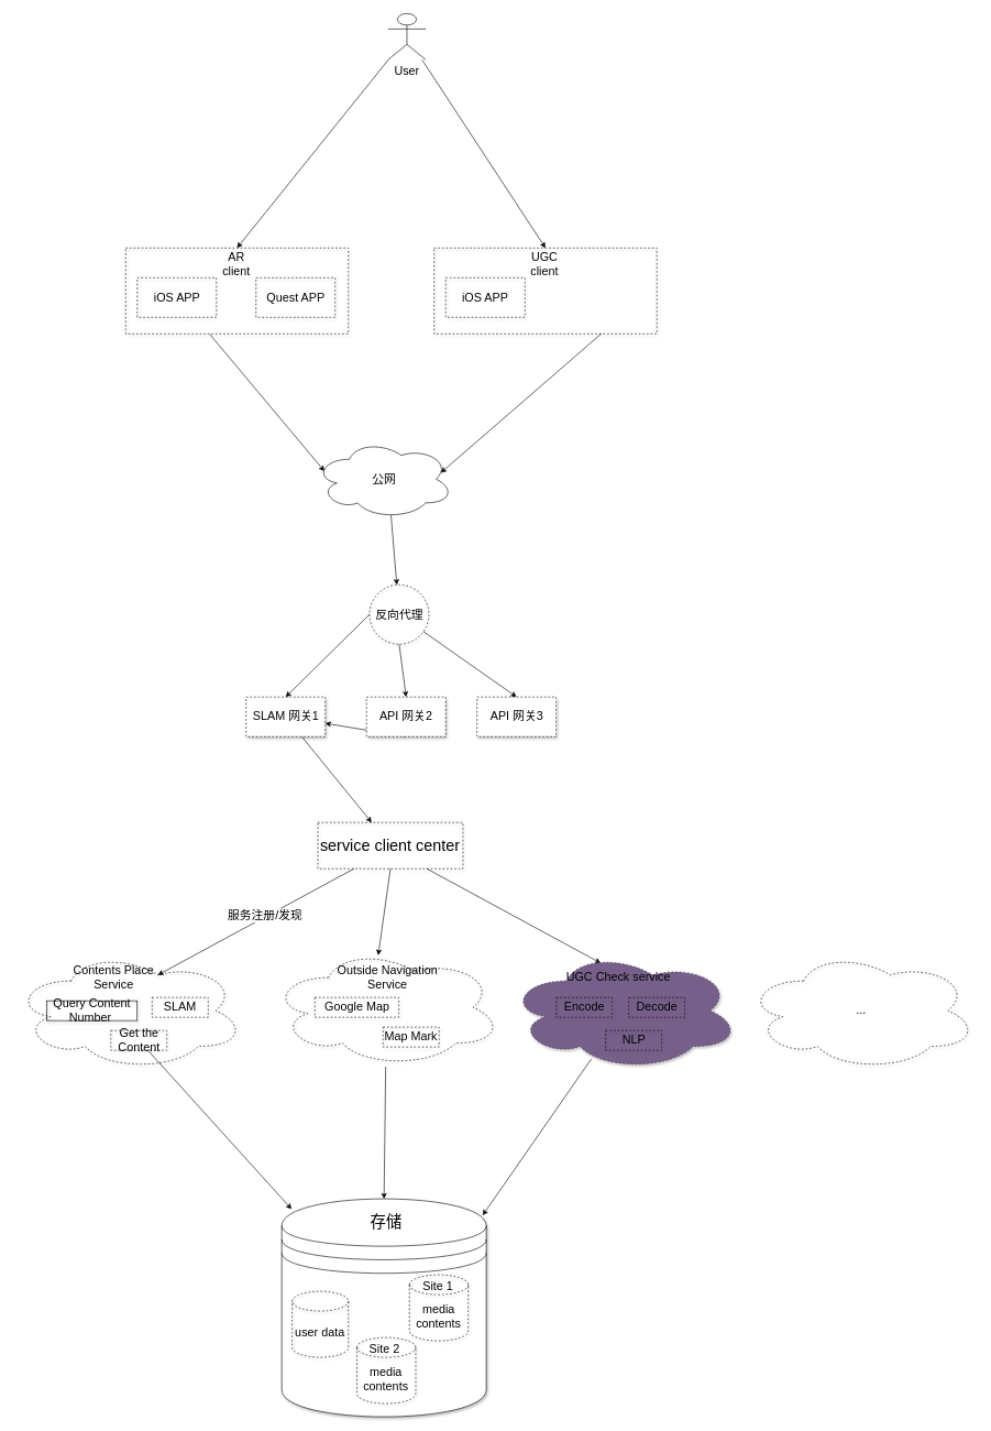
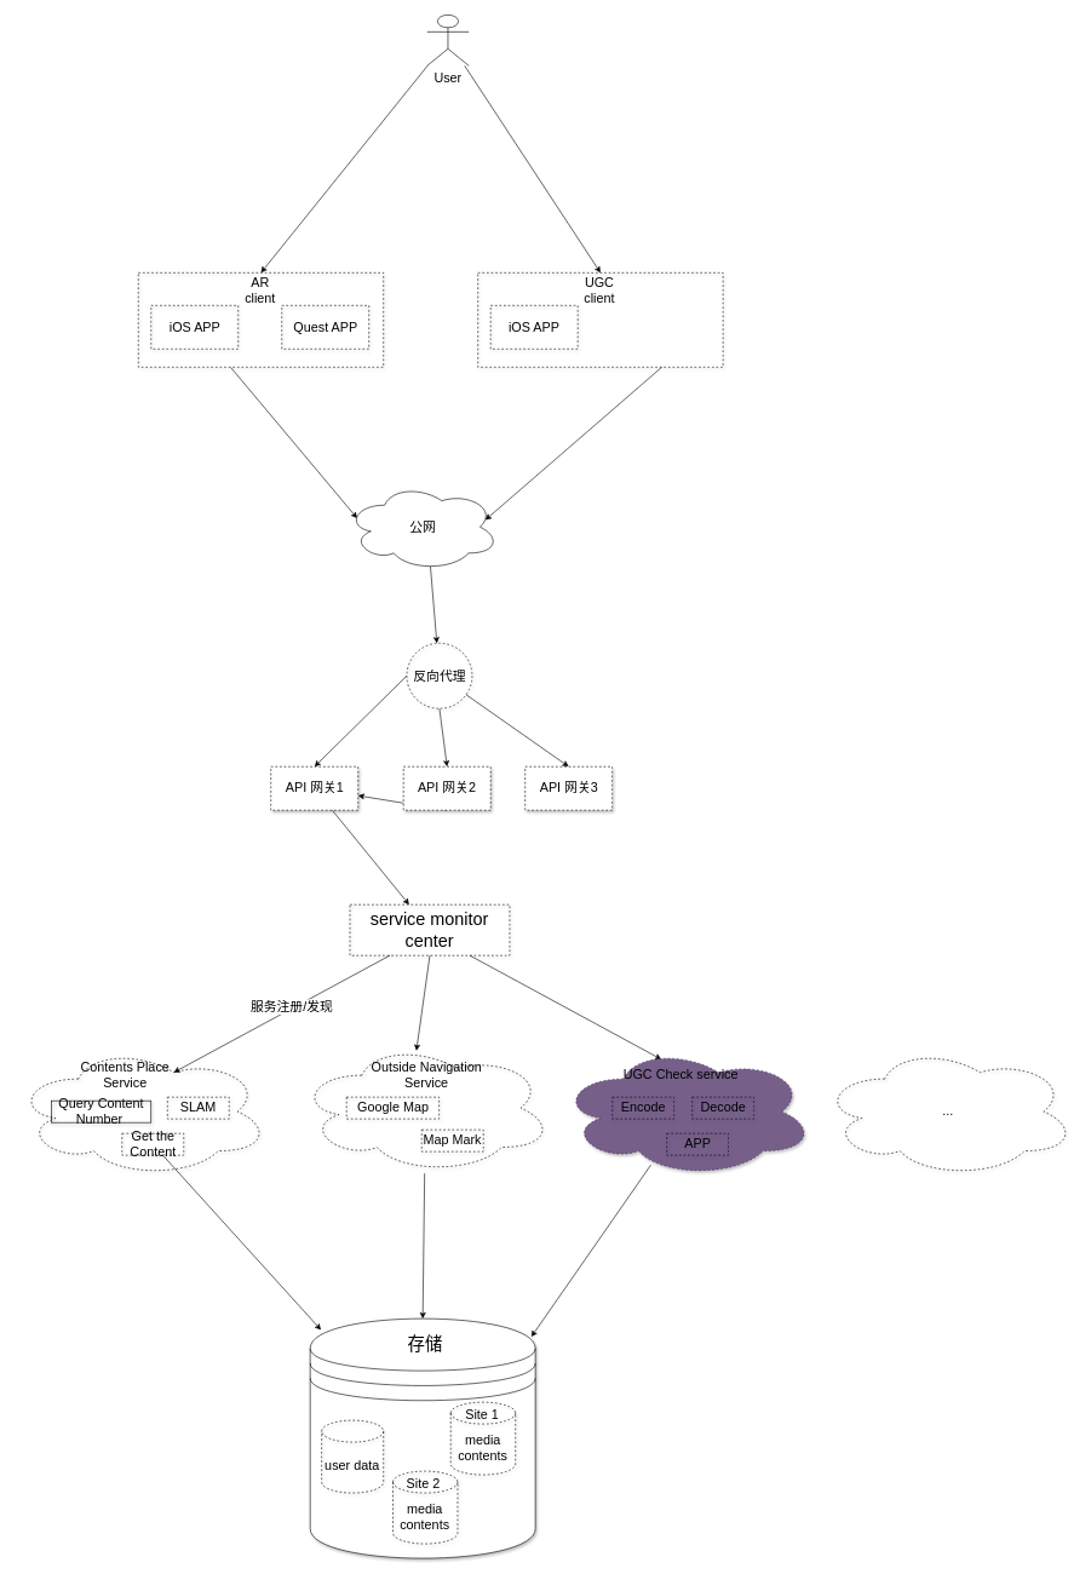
- <mxCell id="33" value="SLAM 网关1" style="rounded=0;whiteSpace=wrap;html=1;shadow=1;dashed=1;fontSize=18;" vertex="1" parent="1"><mxGeometry x="372.5" y="1055" width="120" height="60" as="geometry" /></mxCell>
+ <mxCell id="33" value="API 网关1" style="rounded=0;whiteSpace=wrap;html=1;shadow=1;dashed=1;fontSize=18;" vertex="1" parent="1"><mxGeometry x="372.5" y="1055" width="120" height="60" as="geometry" /></mxCell>
- <mxCell id="24" value="&lt;font style=&quot;font-size: 24px;&quot;&gt;service client center&lt;/font&gt;" style="rounded=0;whiteSpace=wrap;html=1;shadow=1;dashed=1;strokeColor=default;fontSize=18;fillColor=none;" vertex="1" parent="1"><mxGeometry x="481.25" y="1245" width="220" height="70" as="geometry" /></mxCell>
+ <mxCell id="24" value="&lt;font style=&quot;font-size: 24px;&quot;&gt;service monitor center&lt;/font&gt;" style="rounded=0;whiteSpace=wrap;html=1;shadow=1;dashed=1;strokeColor=default;fontSize=18;fillColor=none;" vertex="1" parent="1"><mxGeometry x="481.25" y="1245" width="220" height="70" as="geometry" /></mxCell>
- <mxCell id="41" value="NLP" style="rounded=0;whiteSpace=wrap;html=1;shadow=1;dashed=1;strokeColor=default;fontSize=18;fillColor=none;" vertex="1" parent="1"><mxGeometry x="917.5" y="1560" width="85" height="30" as="geometry" /></mxCell>
+ <mxCell id="41" value="APP" style="rounded=0;whiteSpace=wrap;html=1;shadow=1;dashed=1;strokeColor=default;fontSize=18;fillColor=none;" vertex="1" parent="1"><mxGeometry x="917.5" y="1560" width="85" height="30" as="geometry" /></mxCell>
